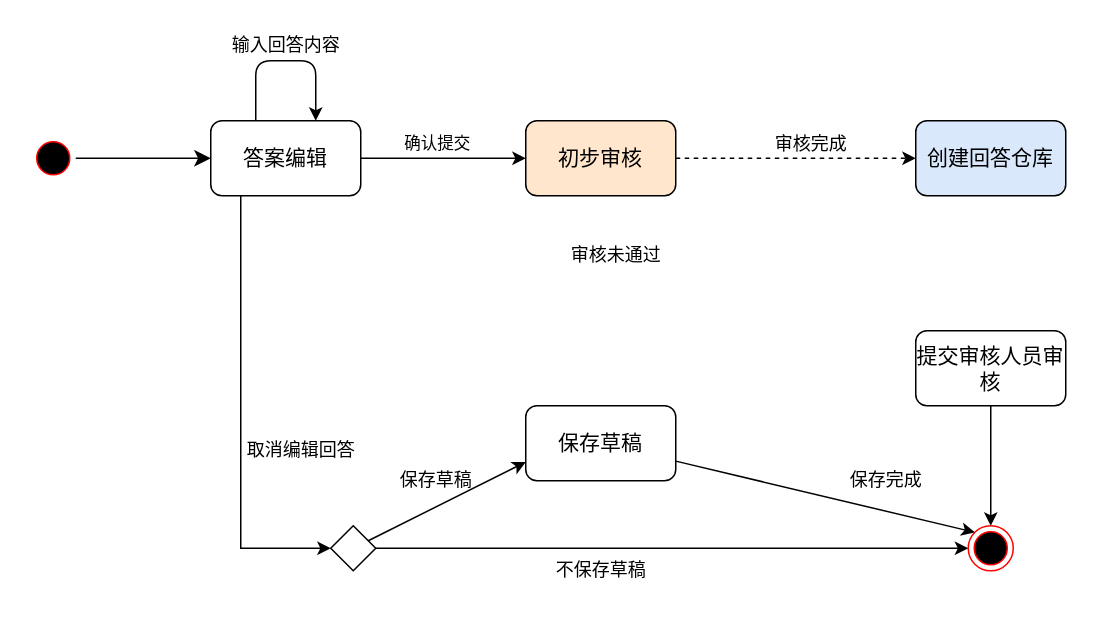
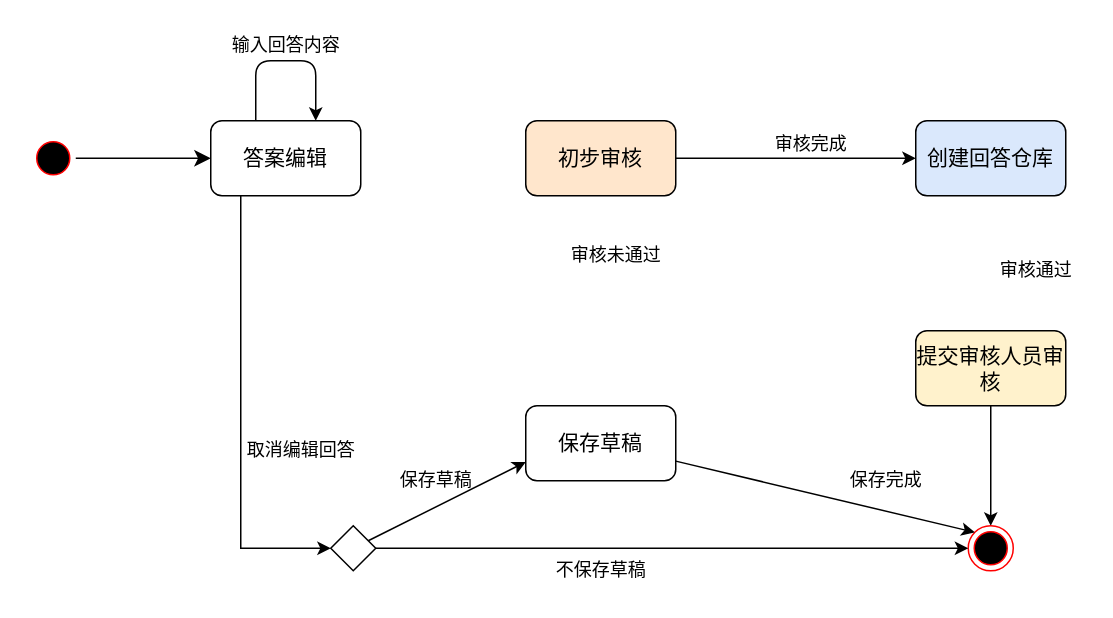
- <mxCell id="4" style="edgeStyle=none;rounded=0;orthogonalLoop=1;jettySize=auto;html=1;strokeColor=#000000;" parent="1" source="7" target="11" edge="1"><mxGeometry relative="1" as="geometry"><Array as="points"><mxPoint x="290" y="105" /></Array></mxGeometry></mxCell>
- <mxCell id="5" value="确认提交" style="edgeLabel;html=1;align=center;verticalAlign=middle;resizable=0;points=[];" parent="4" vertex="1" connectable="0"><mxGeometry x="0.054" y="-3" relative="1" as="geometry"><mxPoint x="-8" y="-14" as="offset" /></mxGeometry></mxCell>
- <mxCell id="10" style="edgeStyle=orthogonalEdgeStyle;rounded=0;orthogonalLoop=1;jettySize=auto;html=1;endArrow=classic;endFill=1;strokeColor=#000000;dashed=1;" parent="1" source="11" target="14" edge="1"><mxGeometry relative="1" as="geometry" /></mxCell>
+ <mxCell id="10" style="edgeStyle=orthogonalEdgeStyle;rounded=0;orthogonalLoop=1;jettySize=auto;html=1;endArrow=classic;endFill=1;strokeColor=#000000;" parent="1" source="11" target="14" edge="1"><mxGeometry relative="1" as="geometry" /></mxCell>
+ <mxCell id="27" value="审核通过" style="text;html=1;align=center;verticalAlign=middle;resizable=0;points=[];autosize=1;" vertex="1" parent="1"><mxGeometry x="660" y="170" width="60" height="20" as="geometry" /></mxCell>
- <mxCell id="26" value="&lt;font style=&quot;font-size: 14px&quot;&gt;提交审核人员审核&lt;/font&gt;" style="rounded=1;whiteSpace=wrap;html=1;" vertex="1" parent="1"><mxGeometry x="610" y="220" width="100" height="50" as="geometry" /></mxCell>
+ <mxCell id="26" value="&lt;font style=&quot;font-size: 14px&quot;&gt;提交审核人员审核&lt;/font&gt;" style="rounded=1;whiteSpace=wrap;html=1;fillColor=#fff2cc;" vertex="1" parent="1"><mxGeometry x="610" y="220" width="100" height="50" as="geometry" /></mxCell>
